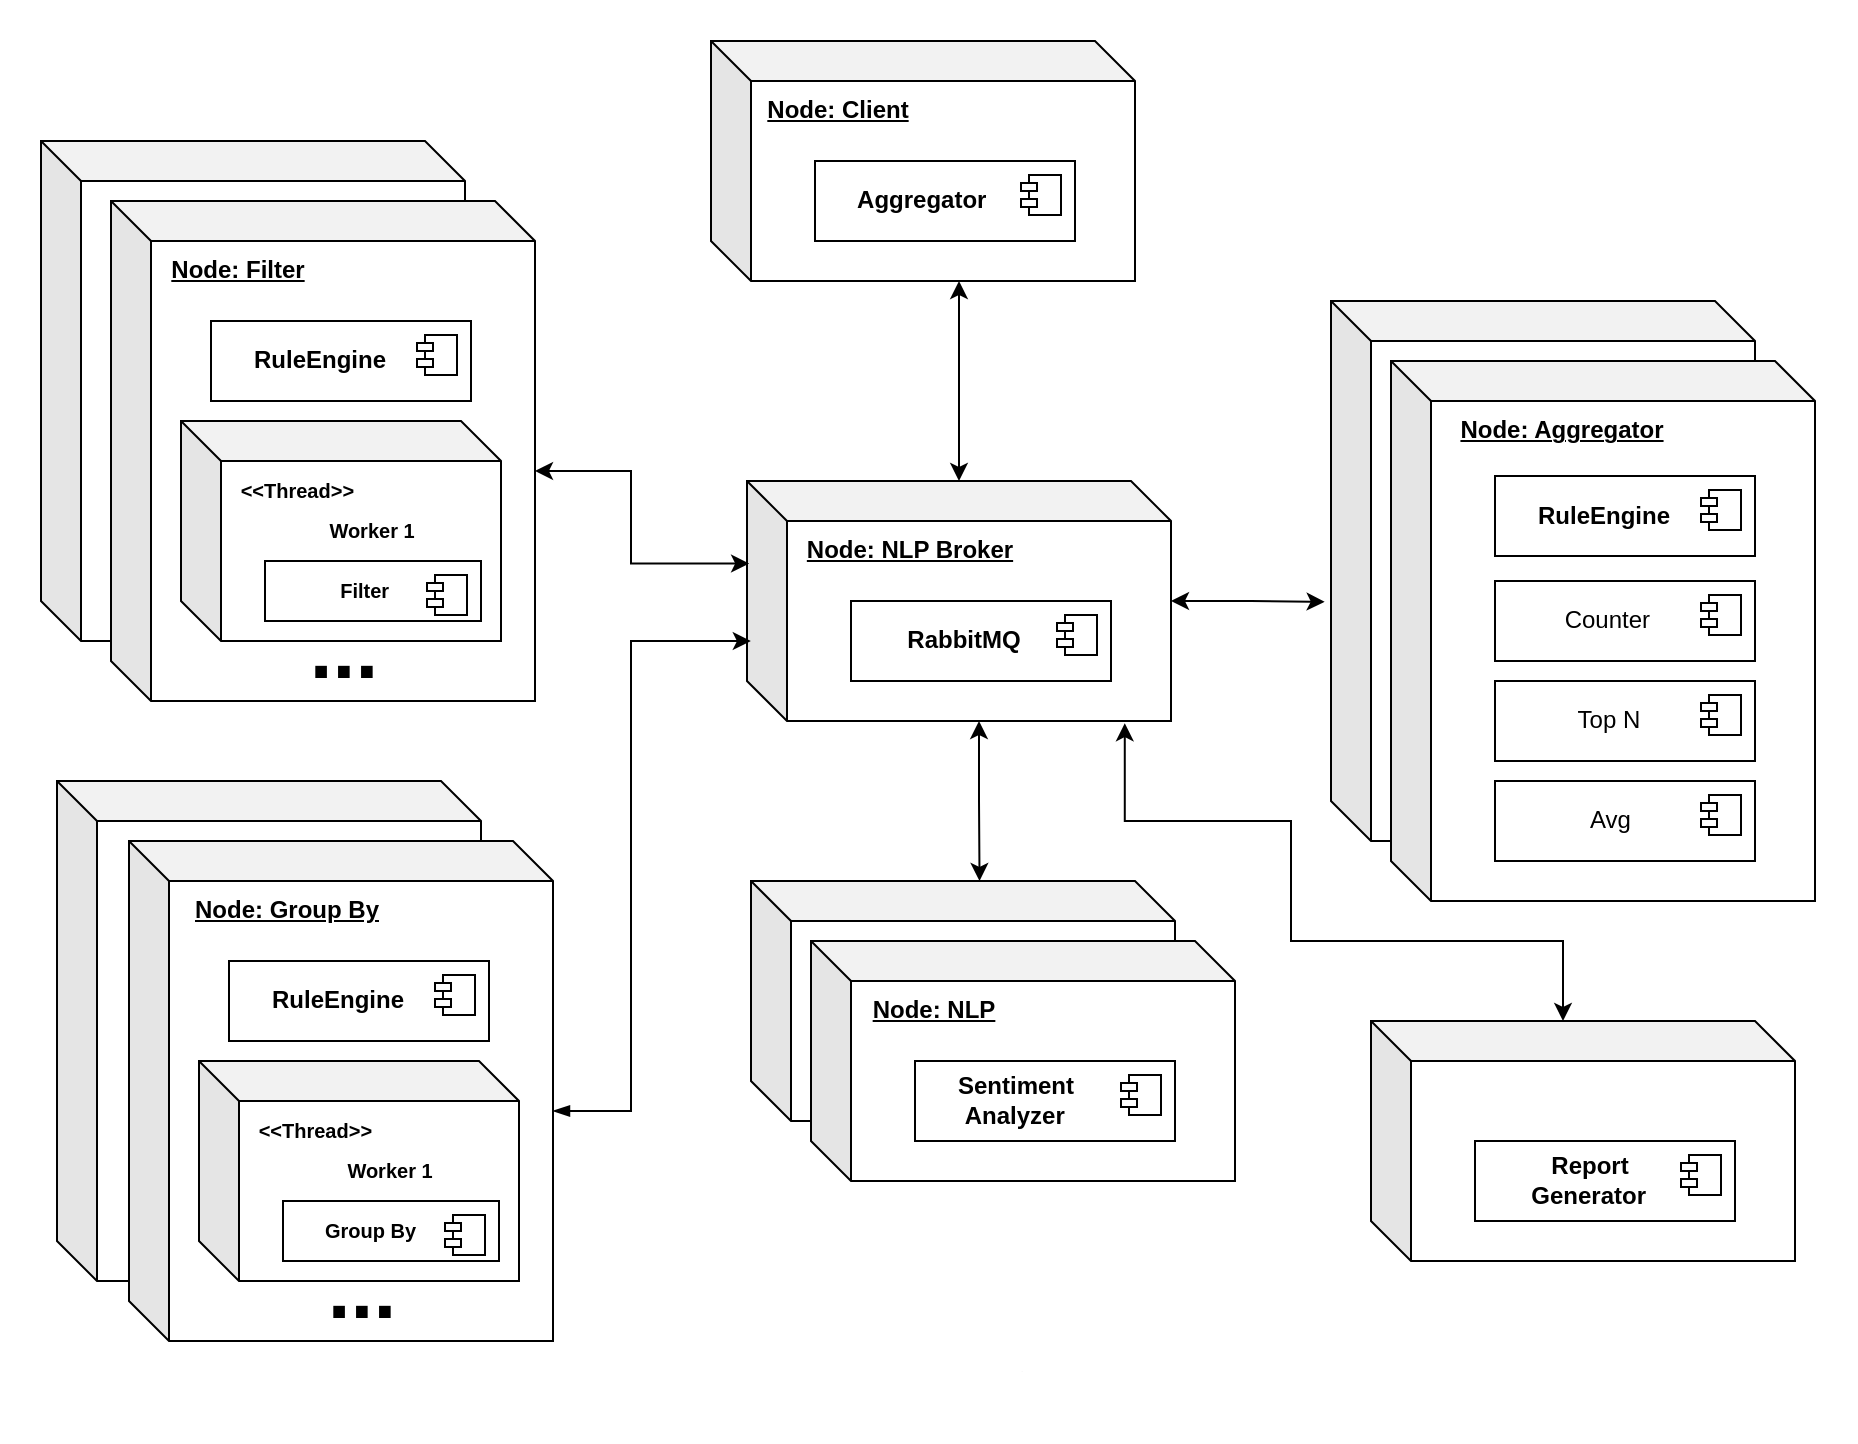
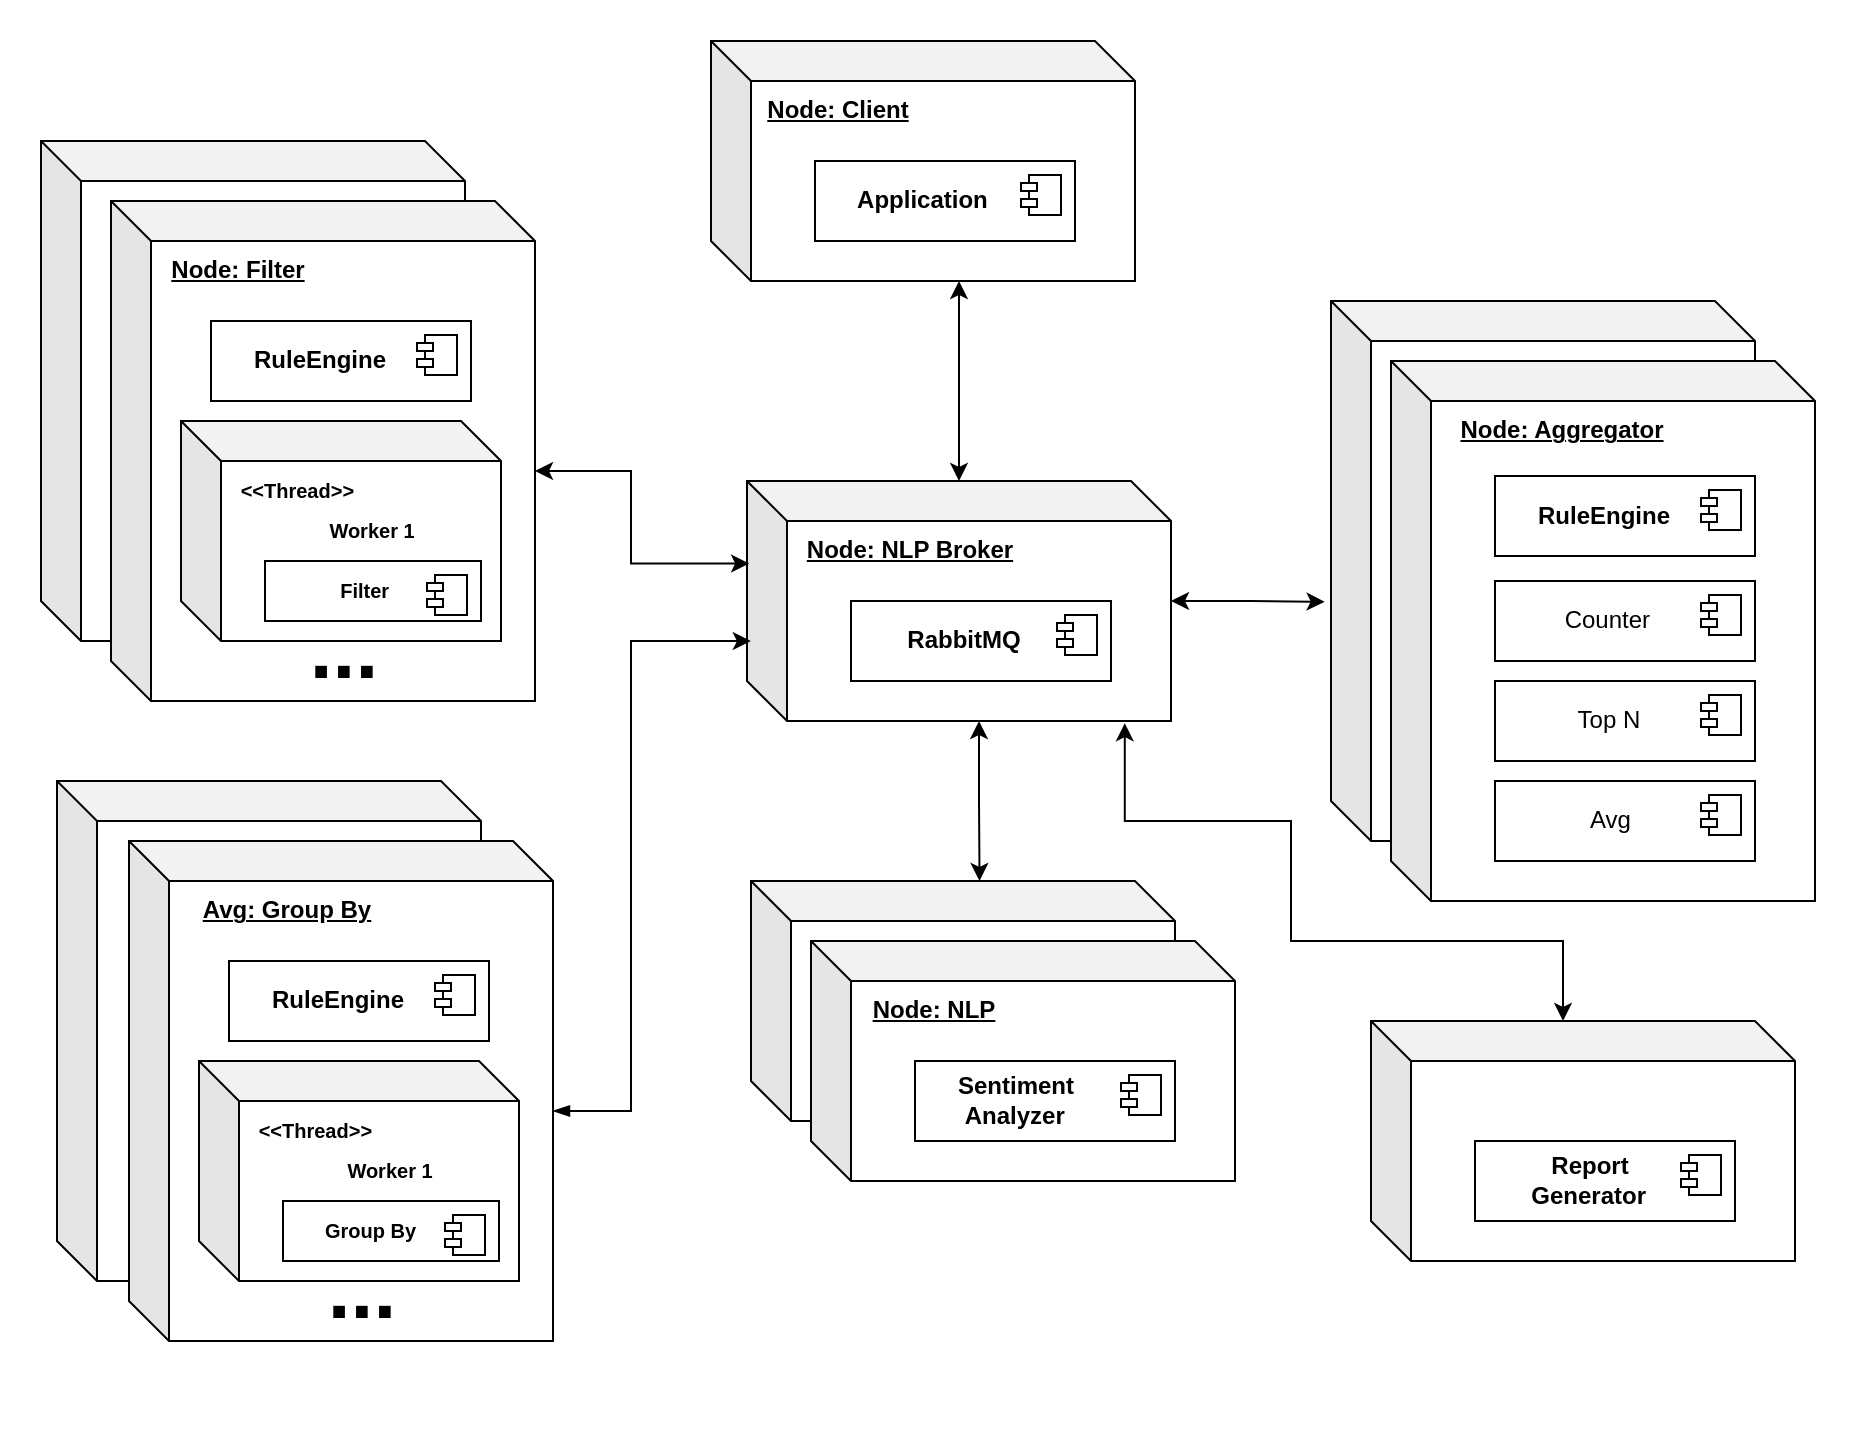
- <mxCell id="12" value="&lt;b&gt;&amp;nbsp; &amp;nbsp; &amp;nbsp; Aggregator&lt;/b&gt;" style="html=1;dropTarget=0;whiteSpace=wrap;align=left;" parent="1" vertex="1"><mxGeometry x="407" y="80" width="130" height="40" as="geometry" /></mxCell>
+ <mxCell id="12" value="&lt;b&gt;&amp;nbsp; &amp;nbsp; &amp;nbsp; Application&lt;/b&gt;" style="html=1;dropTarget=0;whiteSpace=wrap;align=left;" parent="1" vertex="1"><mxGeometry x="407" y="80" width="130" height="40" as="geometry" /></mxCell>
- <mxCell id="29" value="&lt;div style=&quot;&quot;&gt;&lt;b style=&quot;background-color: transparent; color: light-dark(rgb(0, 0, 0), rgb(255, 255, 255));&quot;&gt;&lt;u&gt;Node: Group By&lt;/u&gt;&lt;/b&gt;&lt;/div&gt;" style="text;html=1;align=center;verticalAlign=middle;whiteSpace=wrap;rounded=0;" parent="1" vertex="1"><mxGeometry x="82" y="440" width="123" height="30" as="geometry" /></mxCell>
+ <mxCell id="29" value="&lt;div style=&quot;&quot;&gt;&lt;b style=&quot;background-color: transparent; color: light-dark(rgb(0, 0, 0), rgb(255, 255, 255));&quot;&gt;&lt;u&gt;Avg: Group By&lt;/u&gt;&lt;/b&gt;&lt;/div&gt;" style="text;html=1;align=center;verticalAlign=middle;whiteSpace=wrap;rounded=0;" parent="1" vertex="1"><mxGeometry x="82" y="440" width="123" height="30" as="geometry" /></mxCell>
